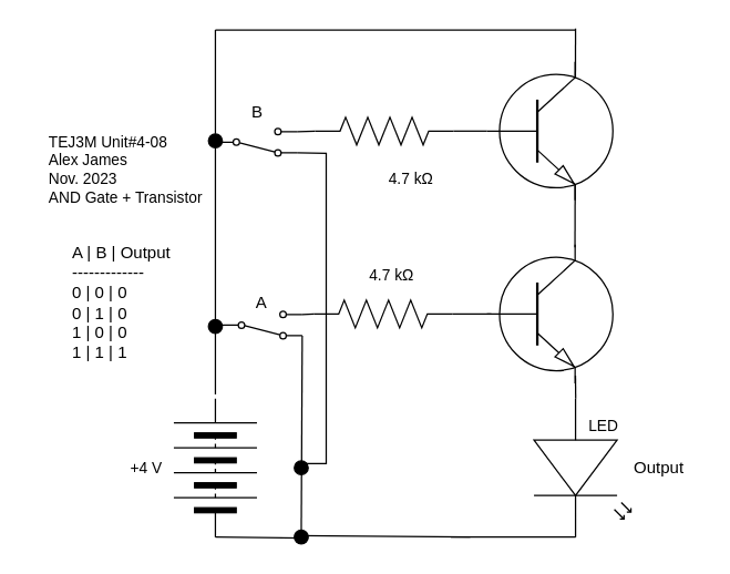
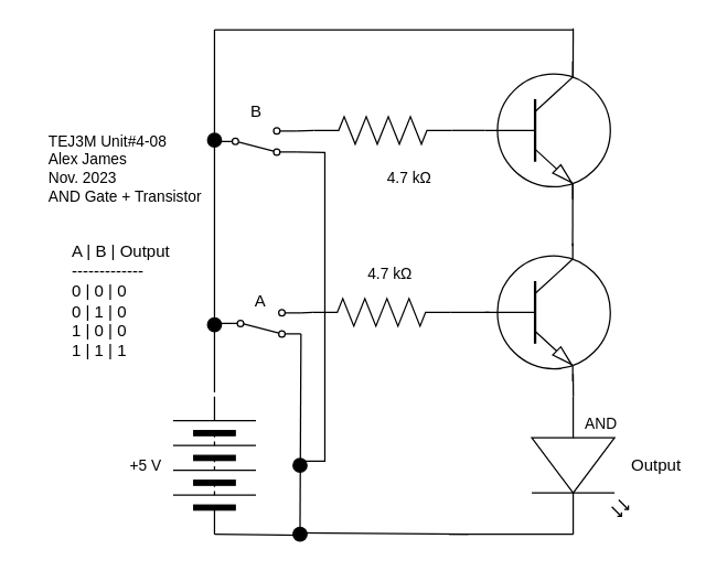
- <mxCell id="9" value="LED" style="text;html=1;align=center;verticalAlign=middle;resizable=0;points=[];autosize=1;strokeColor=none;fillColor=none;fontSize=11;fontFamily=Helvetica;fontColor=default;" parent="1" vertex="1"><mxGeometry x="415" y="292" width="40" height="30" as="geometry" /></mxCell>
+ <mxCell id="9" value="AND" style="text;html=1;align=center;verticalAlign=middle;resizable=0;points=[];autosize=1;strokeColor=none;fillColor=none;fontSize=11;fontFamily=Helvetica;fontColor=default;" parent="1" vertex="1"><mxGeometry x="415" y="292" width="40" height="30" as="geometry" /></mxCell>
- <mxCell id="8" value="+4 V" style="text;html=1;align=center;verticalAlign=middle;resizable=0;points=[];autosize=1;strokeColor=none;fillColor=none;fontSize=11;fontFamily=Helvetica;fontColor=default;" parent="1" vertex="1"><mxGeometry x="80" y="322" width="50" height="30" as="geometry" /></mxCell>
+ <mxCell id="8" value="+5 V" style="text;html=1;align=center;verticalAlign=middle;resizable=0;points=[];autosize=1;strokeColor=none;fillColor=none;fontSize=11;fontFamily=Helvetica;fontColor=default;" parent="1" vertex="1"><mxGeometry x="80" y="322" width="50" height="30" as="geometry" /></mxCell>
